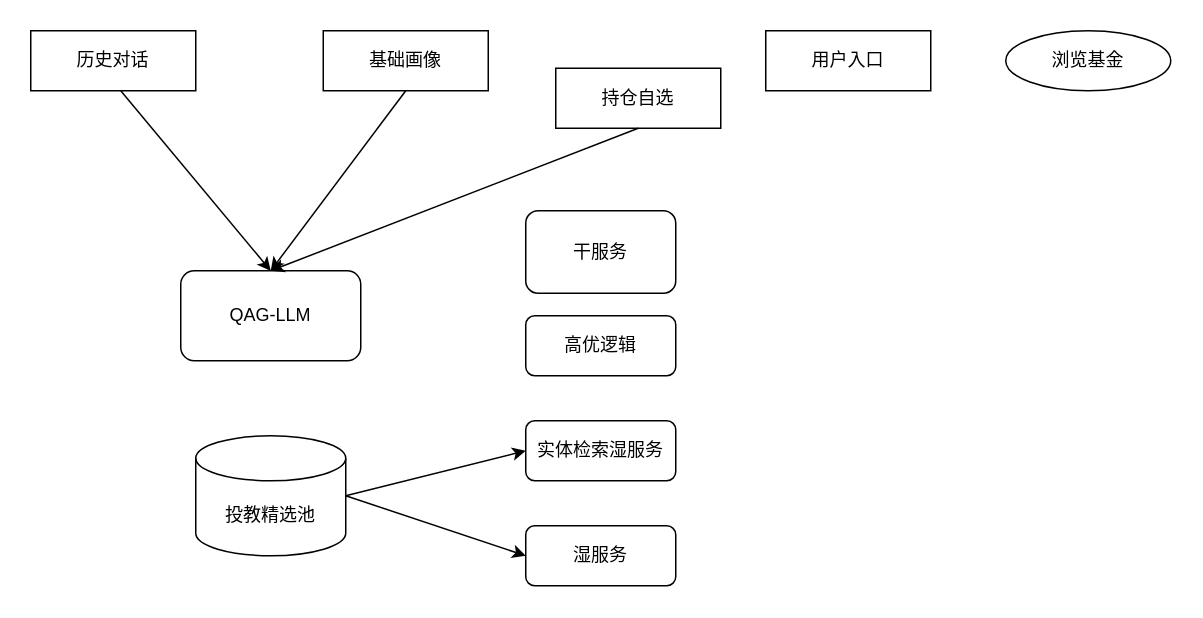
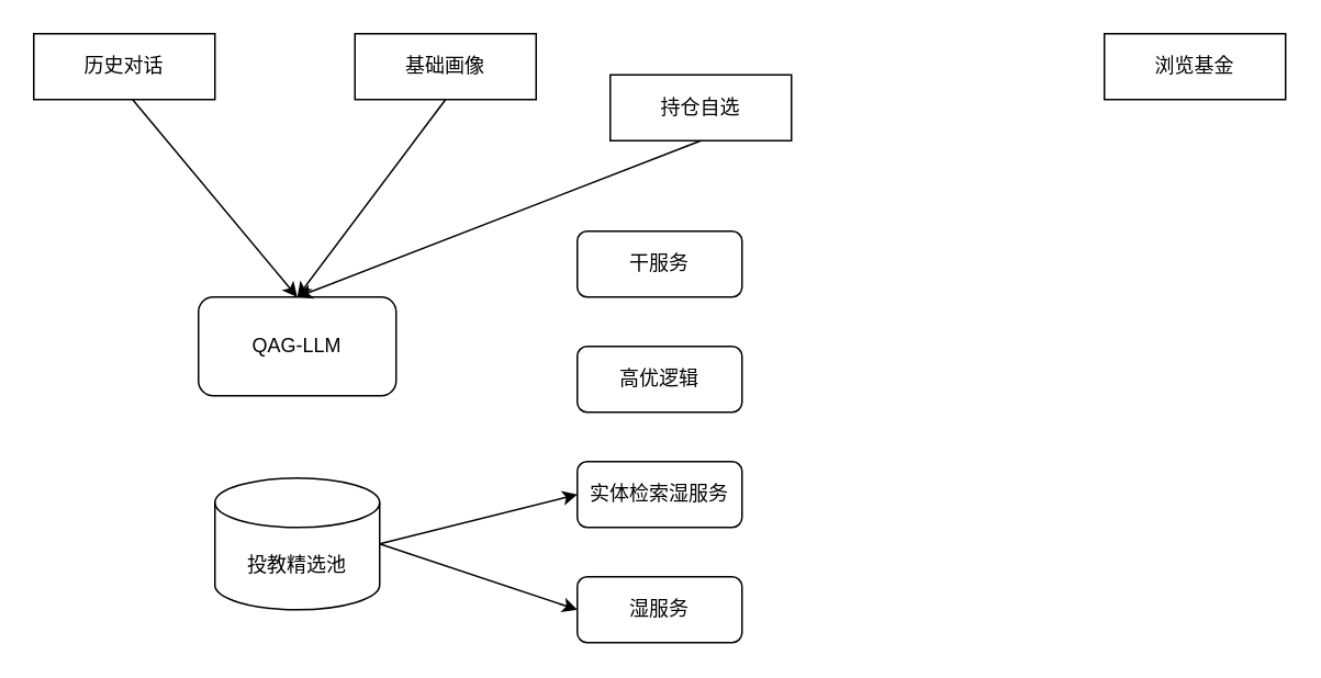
- <mxCell id="5" value="用户入口" style="rounded=0;whiteSpace=wrap;html=1;" vertex="1" parent="1"><mxGeometry x="510" y="20" width="110" height="40" as="geometry" /></mxCell>
- <mxCell id="6" value="浏览基金" style="ellipse;whiteSpace=wrap;html=1;" vertex="1" parent="1"><mxGeometry x="670" y="20" width="110" height="40" as="geometry" /></mxCell>
+ <mxCell id="6" value="浏览基金" style="rounded=0;whiteSpace=wrap;html=1;" vertex="1" parent="1"><mxGeometry x="670" y="20" width="110" height="40" as="geometry" /></mxCell>
- <mxCell id="11" value="干服务" style="rounded=1;whiteSpace=wrap;html=1;" vertex="1" parent="1"><mxGeometry x="350" y="140" width="100" height="55" as="geometry" /></mxCell>
+ <mxCell id="11" value="干服务" style="rounded=1;whiteSpace=wrap;html=1;" vertex="1" parent="1"><mxGeometry x="350" y="140" width="100" height="40" as="geometry" /></mxCell>
